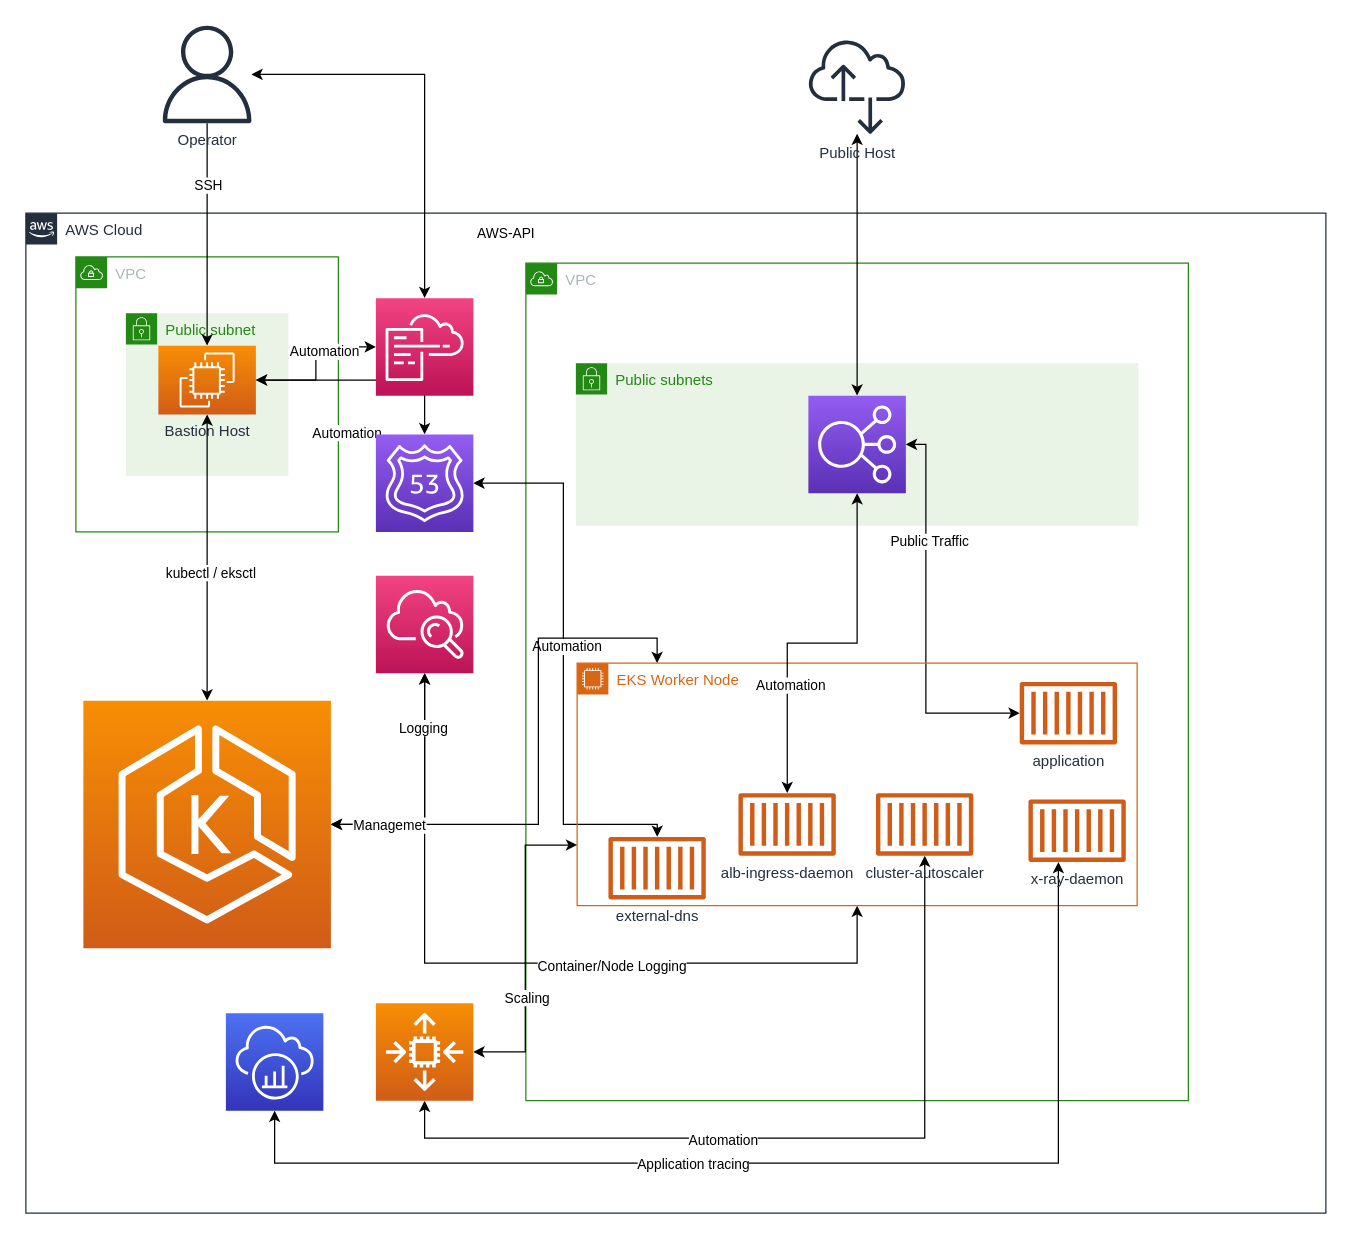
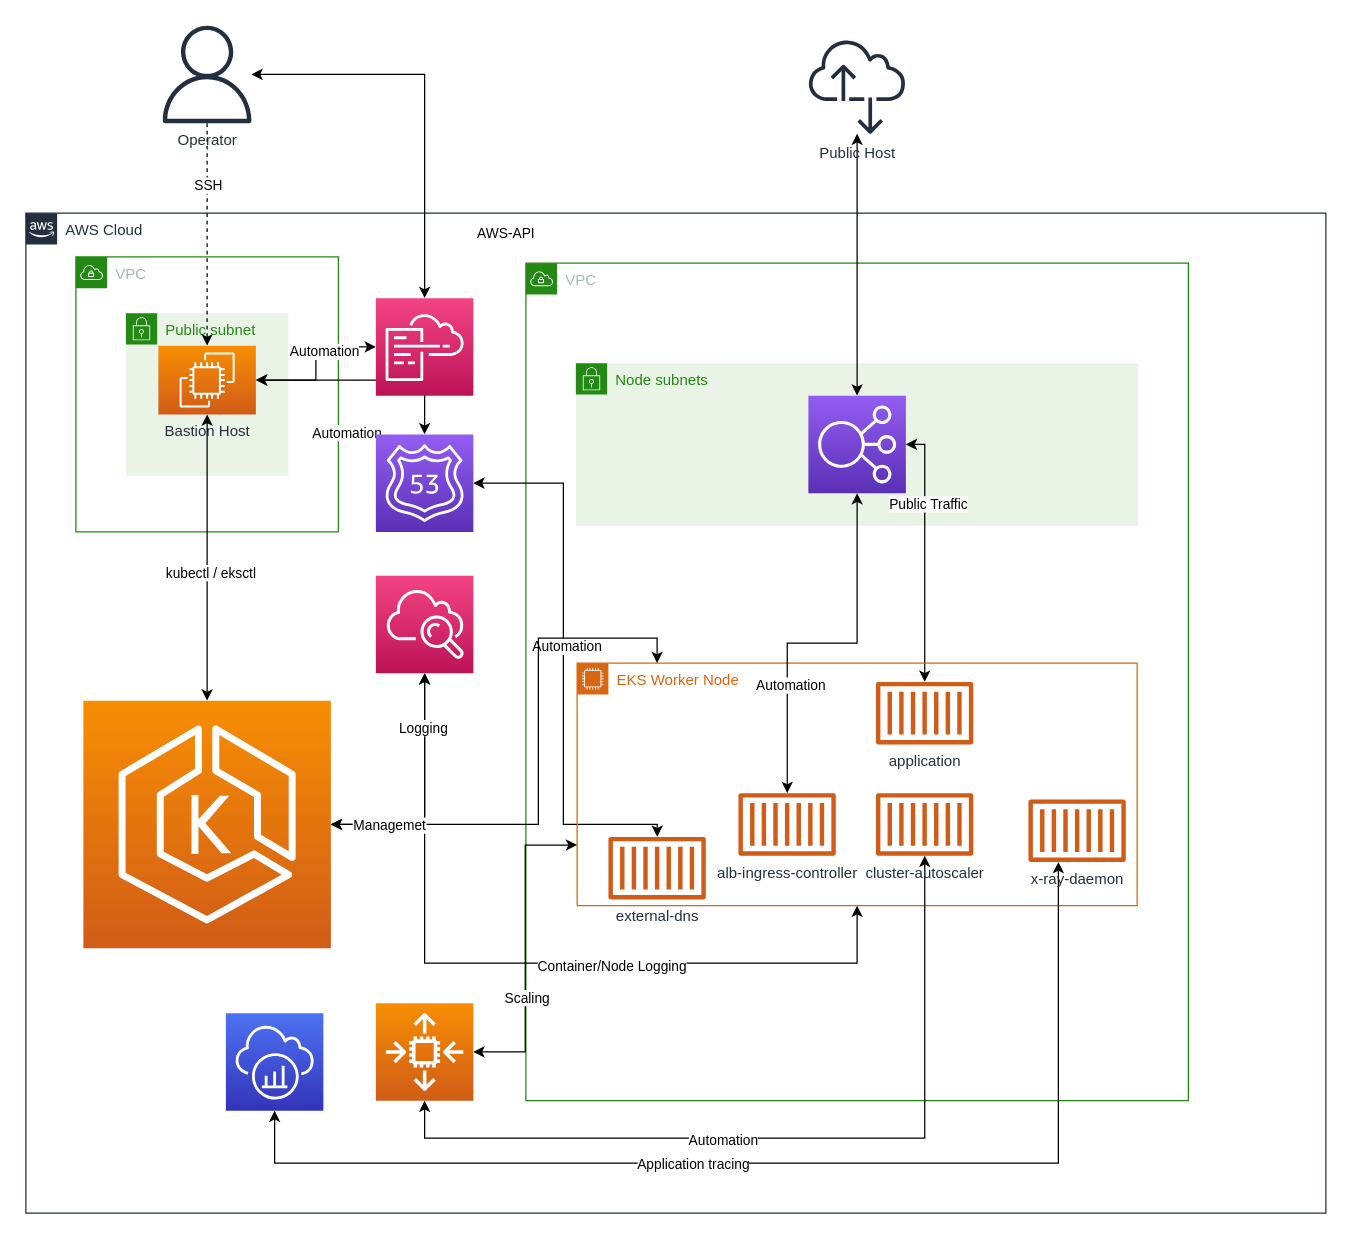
- <mxCell id="19" style="edgeStyle=orthogonalEdgeStyle;rounded=0;orthogonalLoop=1;jettySize=auto;html=1;" edge="1" parent="1" source="23" target="18"><mxGeometry relative="1" as="geometry" /></mxCell>
+ <mxCell id="19" style="edgeStyle=orthogonalEdgeStyle;rounded=0;orthogonalLoop=1;jettySize=auto;html=1;dashed=1;" edge="1" parent="1" source="23" target="18"><mxGeometry relative="1" as="geometry" /></mxCell>
- <mxCell id="4" value="Public subnets&amp;nbsp;" style="points=[[0,0],[0.25,0],[0.5,0],[0.75,0],[1,0],[1,0.25],[1,0.5],[1,0.75],[1,1],[0.75,1],[0.5,1],[0.25,1],[0,1],[0,0.75],[0,0.5],[0,0.25]];outlineConnect=0;gradientColor=none;html=1;whiteSpace=wrap;fontSize=12;fontStyle=0;shape=mxgraph.aws4.group;grIcon=mxgraph.aws4.group_security_group;grStroke=0;strokeColor=#248814;fillColor=#E9F3E6;verticalAlign=top;align=left;spacingLeft=30;fontColor=#248814;dashed=0;" vertex="1" parent="1"><mxGeometry x="460" y="290" width="450" height="130" as="geometry" /></mxCell>
+ <mxCell id="4" value="Node subnets&amp;nbsp;" style="points=[[0,0],[0.25,0],[0.5,0],[0.75,0],[1,0],[1,0.25],[1,0.5],[1,0.75],[1,1],[0.75,1],[0.5,1],[0.25,1],[0,1],[0,0.75],[0,0.5],[0,0.25]];outlineConnect=0;gradientColor=none;html=1;whiteSpace=wrap;fontSize=12;fontStyle=0;shape=mxgraph.aws4.group;grIcon=mxgraph.aws4.group_security_group;grStroke=0;strokeColor=#248814;fillColor=#E9F3E6;verticalAlign=top;align=left;spacingLeft=30;fontColor=#248814;dashed=0;" vertex="1" parent="1"><mxGeometry x="460" y="290" width="450" height="130" as="geometry" /></mxCell>
- <mxCell id="51" value="application" style="outlineConnect=0;fontColor=#232F3E;gradientColor=none;fillColor=#D05C17;strokeColor=none;dashed=0;verticalLabelPosition=bottom;verticalAlign=top;align=center;html=1;fontSize=12;fontStyle=0;aspect=fixed;pointerEvents=1;shape=mxgraph.aws4.container_1;" vertex="1" parent="1"><mxGeometry x="815" y="545" width="78" height="50" as="geometry" /></mxCell>
+ <mxCell id="51" value="application" style="outlineConnect=0;fontColor=#232F3E;gradientColor=none;fillColor=#D05C17;strokeColor=none;dashed=0;verticalLabelPosition=bottom;verticalAlign=top;align=center;html=1;fontSize=12;fontStyle=0;aspect=fixed;pointerEvents=1;shape=mxgraph.aws4.container_1;" vertex="1" parent="1"><mxGeometry x="700" y="545" width="78" height="50" as="geometry" /></mxCell>
- <mxCell id="38" value="alb-ingress-daemon" style="outlineConnect=0;fontColor=#232F3E;gradientColor=none;fillColor=#D05C17;strokeColor=none;dashed=0;verticalLabelPosition=bottom;verticalAlign=top;align=center;html=1;fontSize=12;fontStyle=0;aspect=fixed;pointerEvents=1;shape=mxgraph.aws4.container_1;" vertex="1" parent="1"><mxGeometry x="590" y="634" width="78" height="50" as="geometry" /></mxCell>
+ <mxCell id="38" value="alb-ingress-controller" style="outlineConnect=0;fontColor=#232F3E;gradientColor=none;fillColor=#D05C17;strokeColor=none;dashed=0;verticalLabelPosition=bottom;verticalAlign=top;align=center;html=1;fontSize=12;fontStyle=0;aspect=fixed;pointerEvents=1;shape=mxgraph.aws4.container_1;" vertex="1" parent="1"><mxGeometry x="590" y="634" width="78" height="50" as="geometry" /></mxCell>
